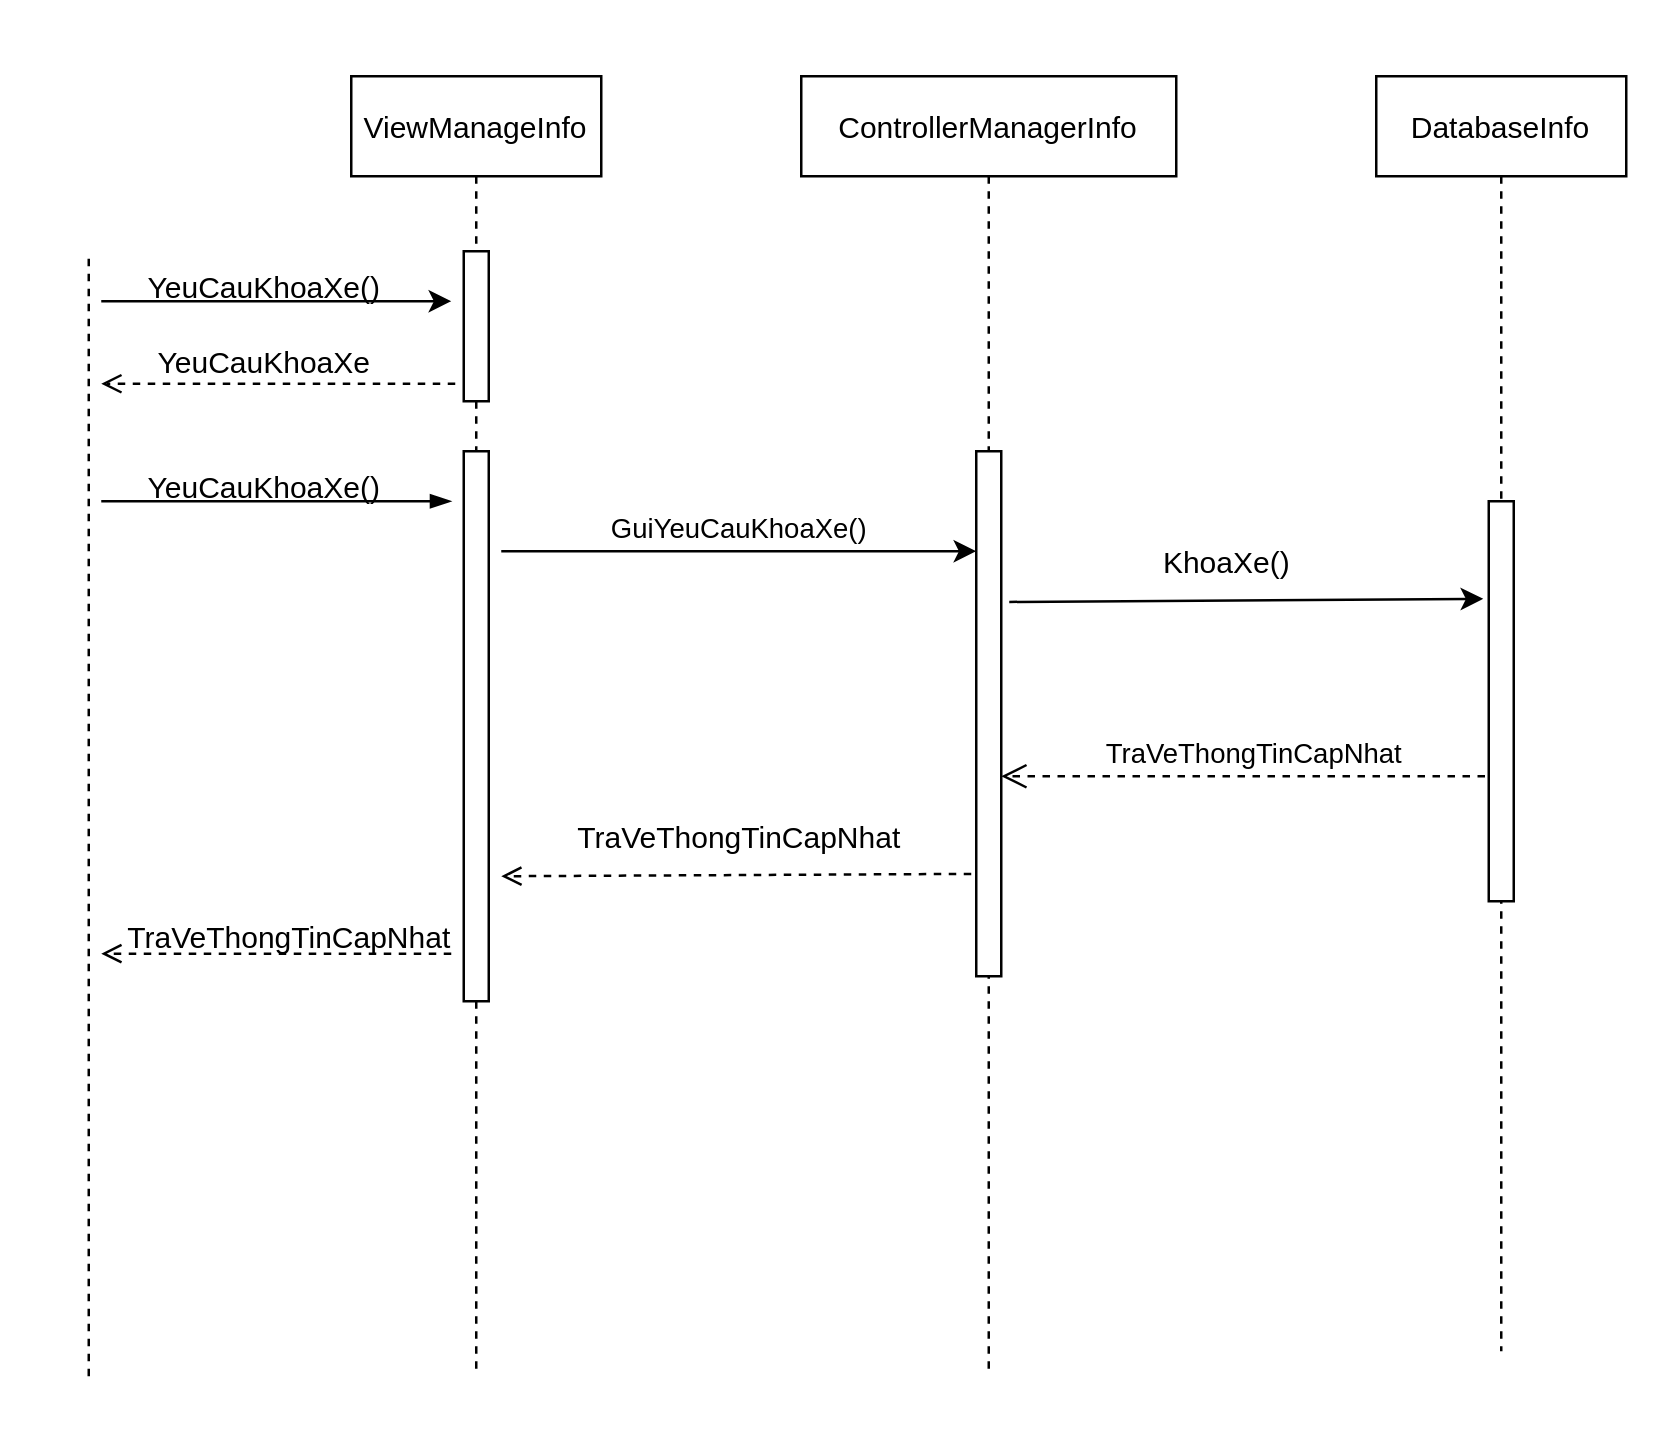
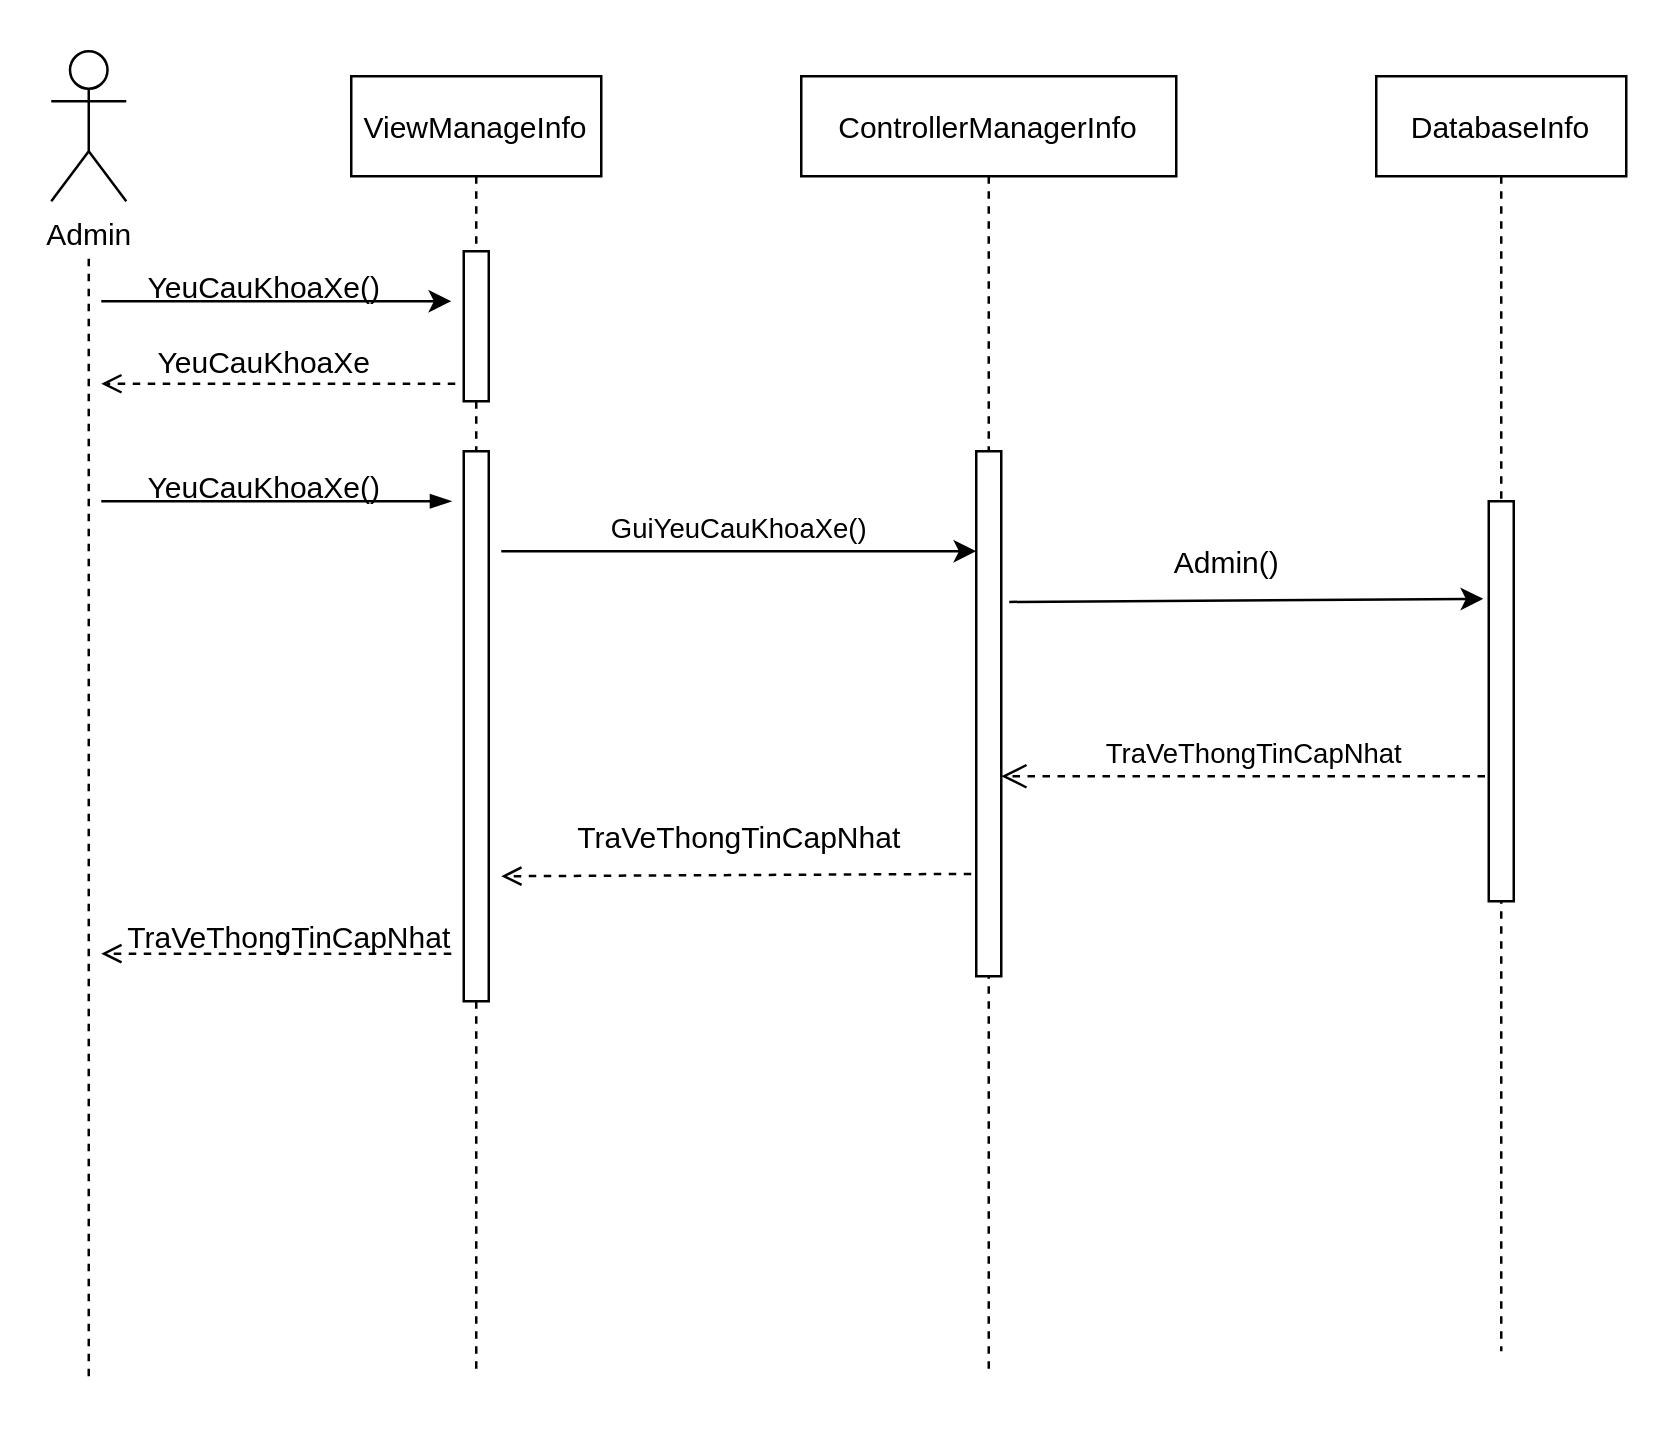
+ <mxCell id="10" value="Admin" style="shape=umlActor;verticalLabelPosition=bottom;verticalAlign=top;html=1;outlineConnect=0;" parent="1" vertex="1"><mxGeometry x="20" y="20" width="30" height="60" as="geometry" /></mxCell>
- <mxCell id="13" value="KhoaXe()" style="text;html=1;align=center;verticalAlign=middle;resizable=0;points=[];autosize=1;strokeColor=none;fillColor=none;" parent="1" vertex="1"><mxGeometry x="455" y="210" width="70" height="30" as="geometry" /></mxCell>
+ <mxCell id="13" value="Admin()" style="text;html=1;align=center;verticalAlign=middle;resizable=0;points=[];autosize=1;strokeColor=none;fillColor=none;" parent="1" vertex="1"><mxGeometry x="455" y="210" width="70" height="30" as="geometry" /></mxCell>
